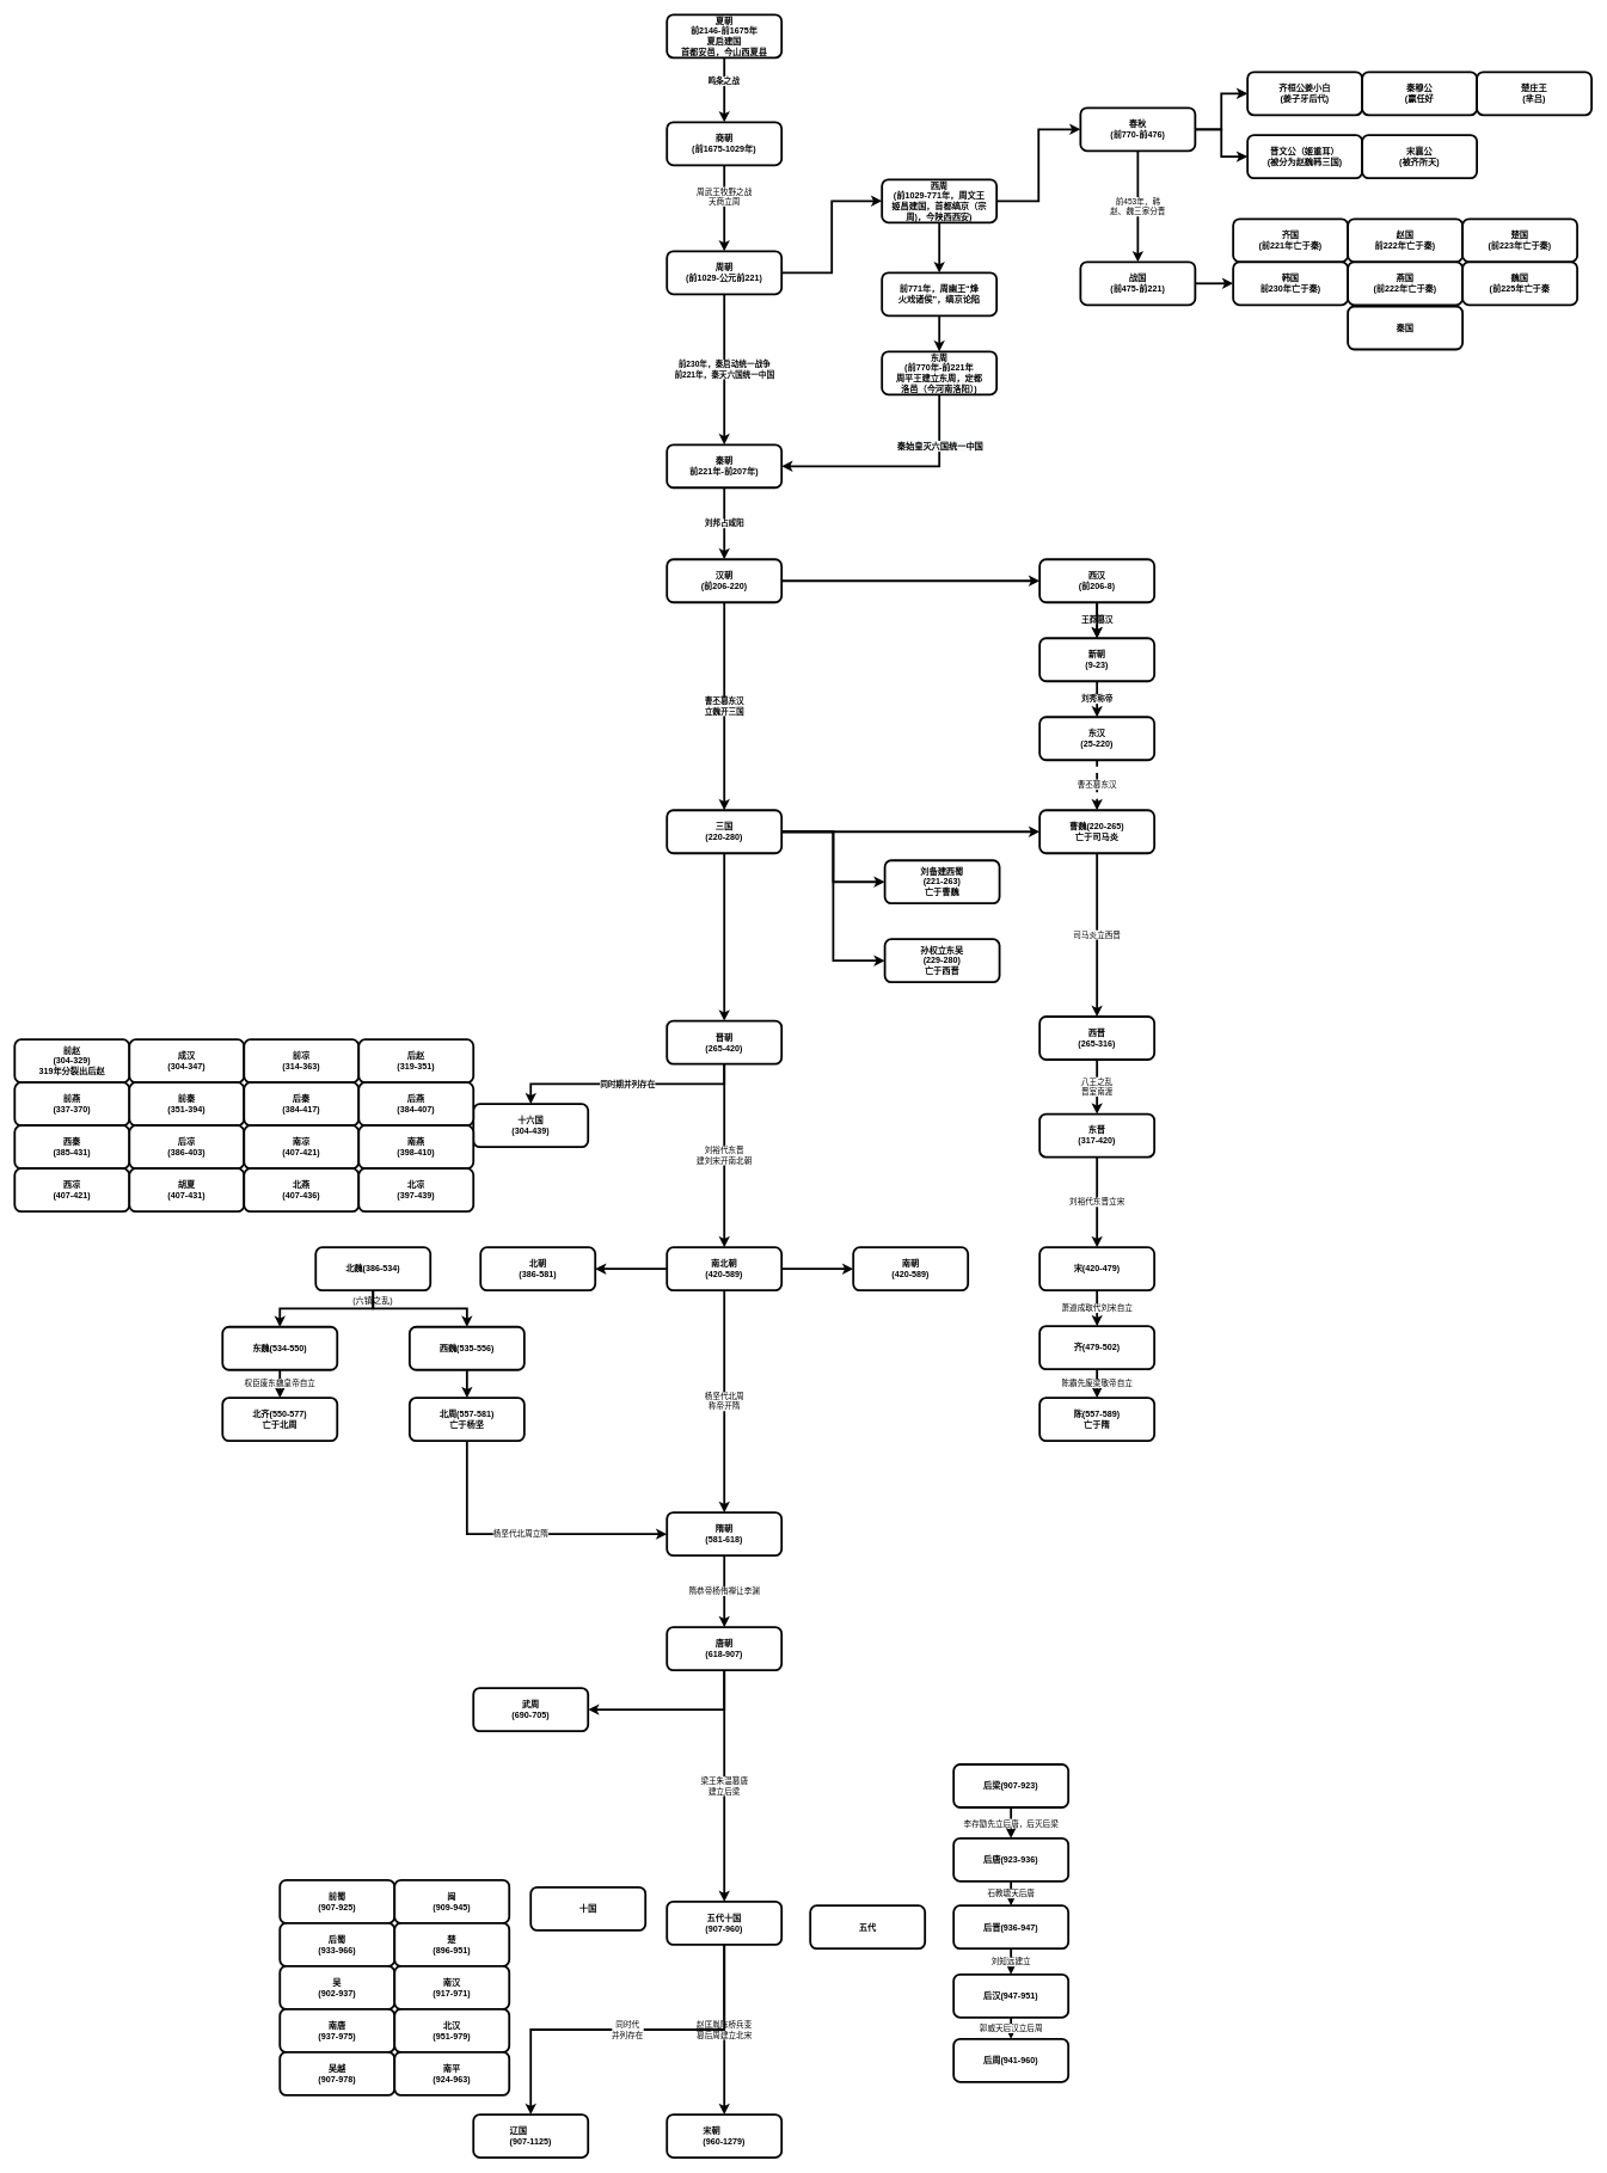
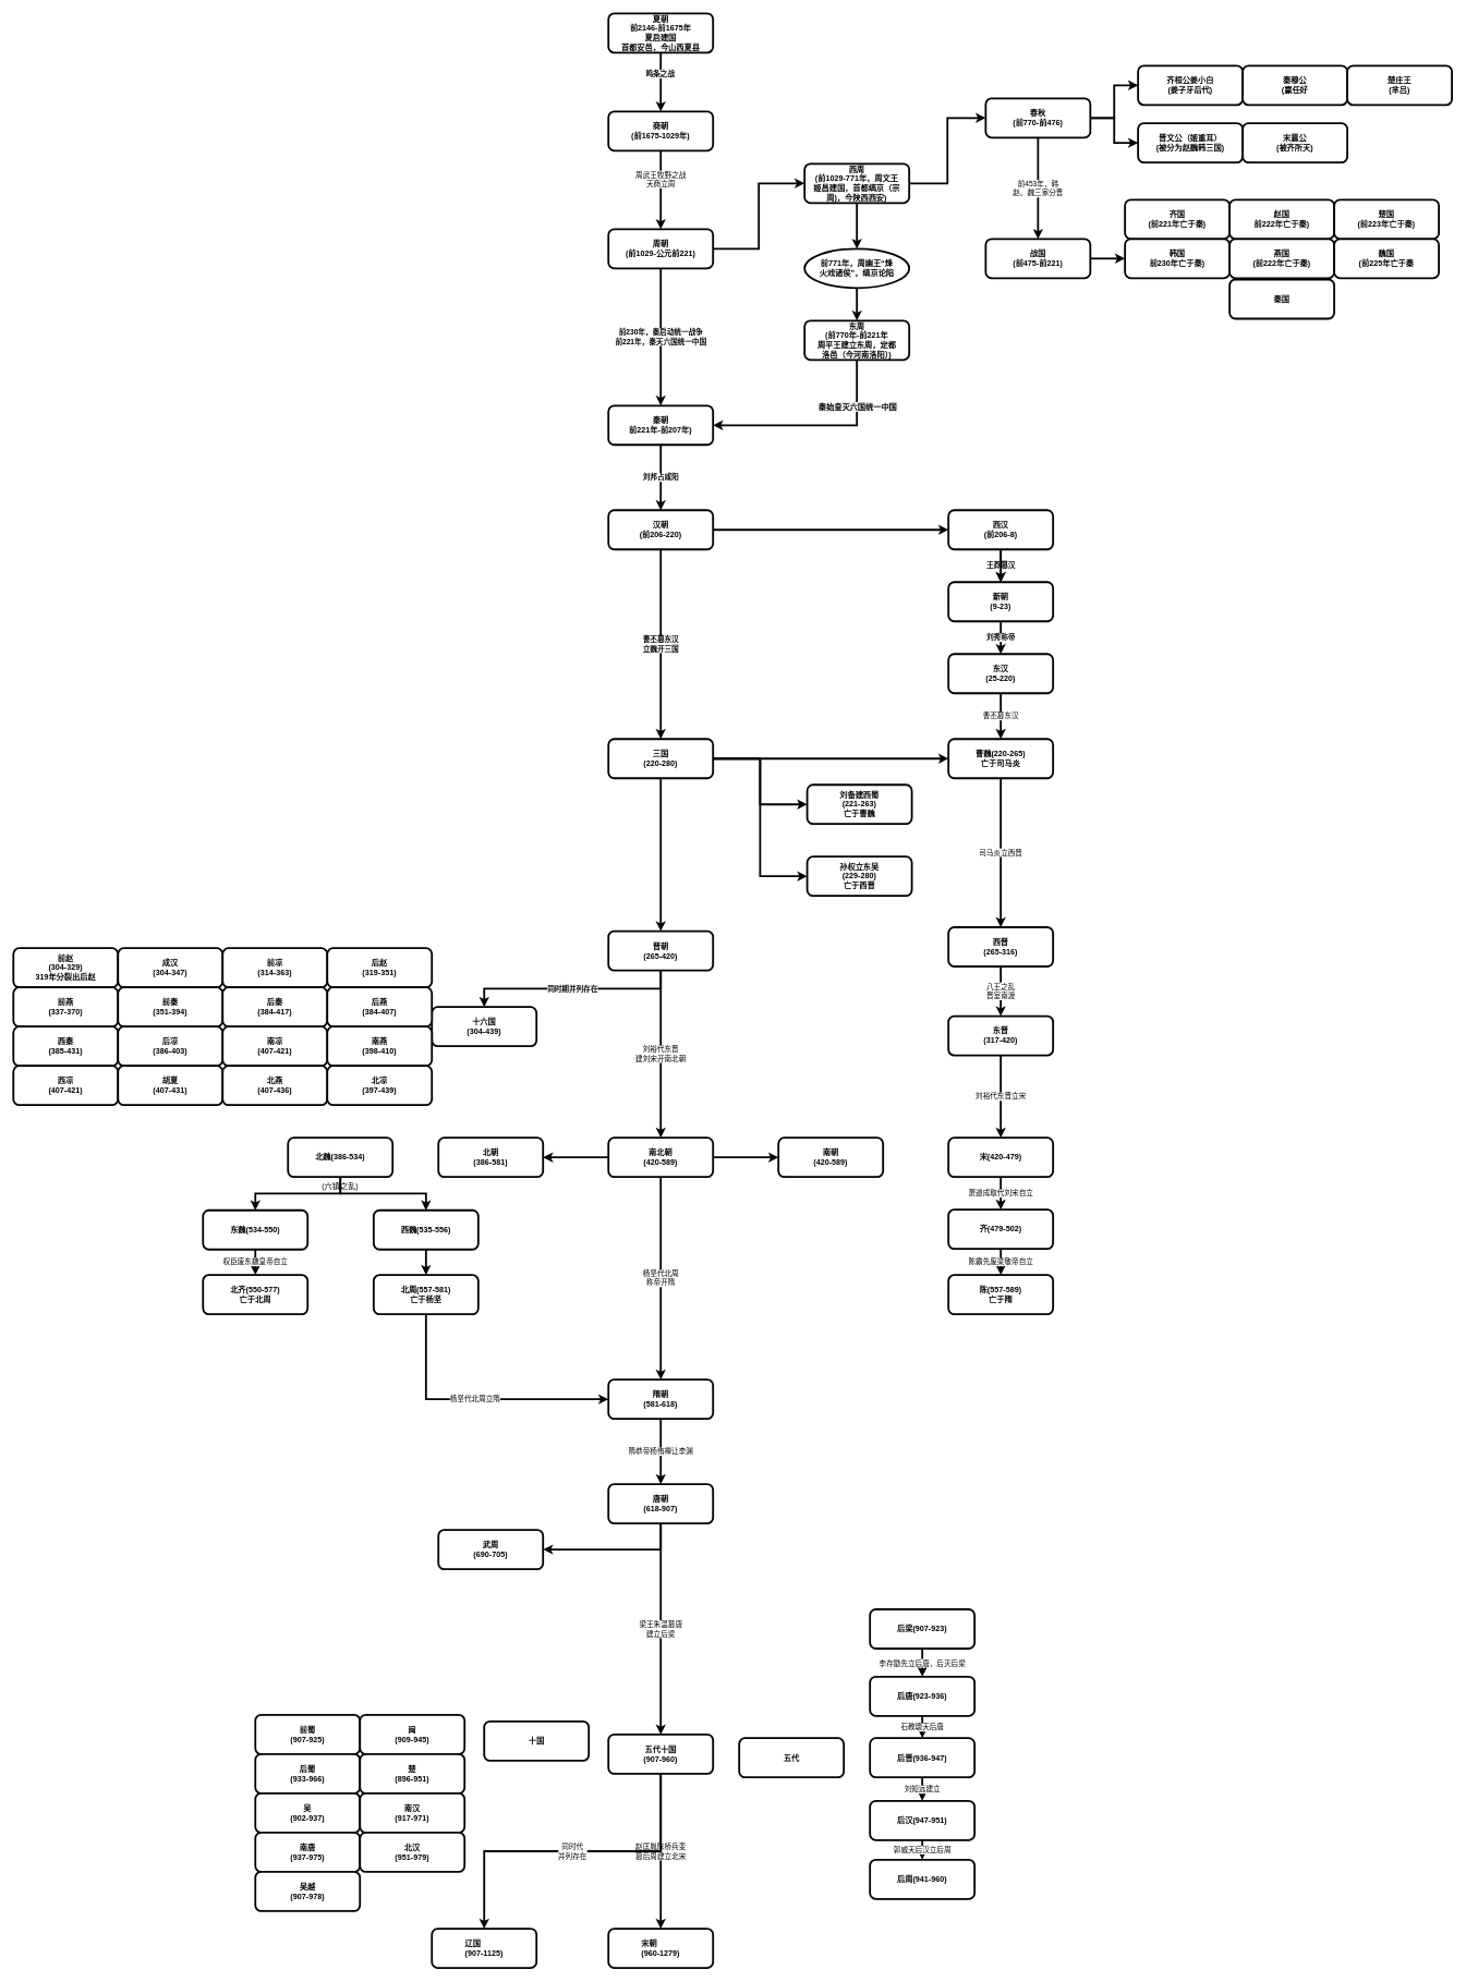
- <mxCell id="9" value="&lt;div&gt;前771年，周幽王“烽&lt;/div&gt;&lt;div&gt;火戏诸侯”，缟京论陷&lt;/div&gt;" style="rounded=1;whiteSpace=wrap;html=1;strokeWidth=3;fontStyle=1" vertex="1" parent="1"><mxGeometry x="1230" y="380" width="160" height="60" as="geometry" /></mxCell>
+ <mxCell id="9" value="&lt;div&gt;前771年，周幽王“烽&lt;/div&gt;&lt;div&gt;火戏诸侯”，缟京论陷&lt;/div&gt;" style="ellipse;whiteSpace=wrap;html=1;strokeWidth=3;fontStyle=1;" vertex="1" parent="1"><mxGeometry x="1230" y="380" width="160" height="60" as="geometry" /></mxCell>
- <mxCell id="52" value="曹丕篡东汉" style="edgeStyle=orthogonalEdgeStyle;rounded=0;orthogonalLoop=1;jettySize=auto;html=1;exitX=0.5;exitY=1;exitDx=0;exitDy=0;strokeWidth=3;dashed=1;" edge="1" parent="1" source="53" target="58"><mxGeometry relative="1" as="geometry" /></mxCell>
+ <mxCell id="52" value="曹丕篡东汉" style="edgeStyle=orthogonalEdgeStyle;rounded=0;orthogonalLoop=1;jettySize=auto;html=1;exitX=0.5;exitY=1;exitDx=0;exitDy=0;strokeWidth=3;" edge="1" parent="1" source="53" target="58"><mxGeometry relative="1" as="geometry" /></mxCell>
- <mxCell id="112" value="&lt;div&gt;武周&lt;/div&gt;&lt;div&gt;(690-705)&lt;/div&gt;" style="rounded=1;whiteSpace=wrap;html=1;strokeWidth=3;fontStyle=1" vertex="1" parent="1"><mxGeometry x="660" y="2355" width="160" height="60" as="geometry" /></mxCell>
+ <mxCell id="112" value="&lt;div&gt;武周&lt;/div&gt;&lt;div&gt;(690-705)&lt;/div&gt;" style="rounded=1;whiteSpace=wrap;html=1;strokeWidth=3;fontStyle=1" vertex="1" parent="1"><mxGeometry x="670" y="2340" width="160" height="60" as="geometry" /></mxCell>
- <mxCell id="133" value="&lt;div&gt;南平&lt;/div&gt;&lt;div&gt;(924-963)&lt;/div&gt;" style="rounded=1;whiteSpace=wrap;html=1;strokeWidth=3;fontStyle=1" vertex="1" parent="1"><mxGeometry x="550" y="2863" width="160" height="60" as="geometry" /></mxCell>
